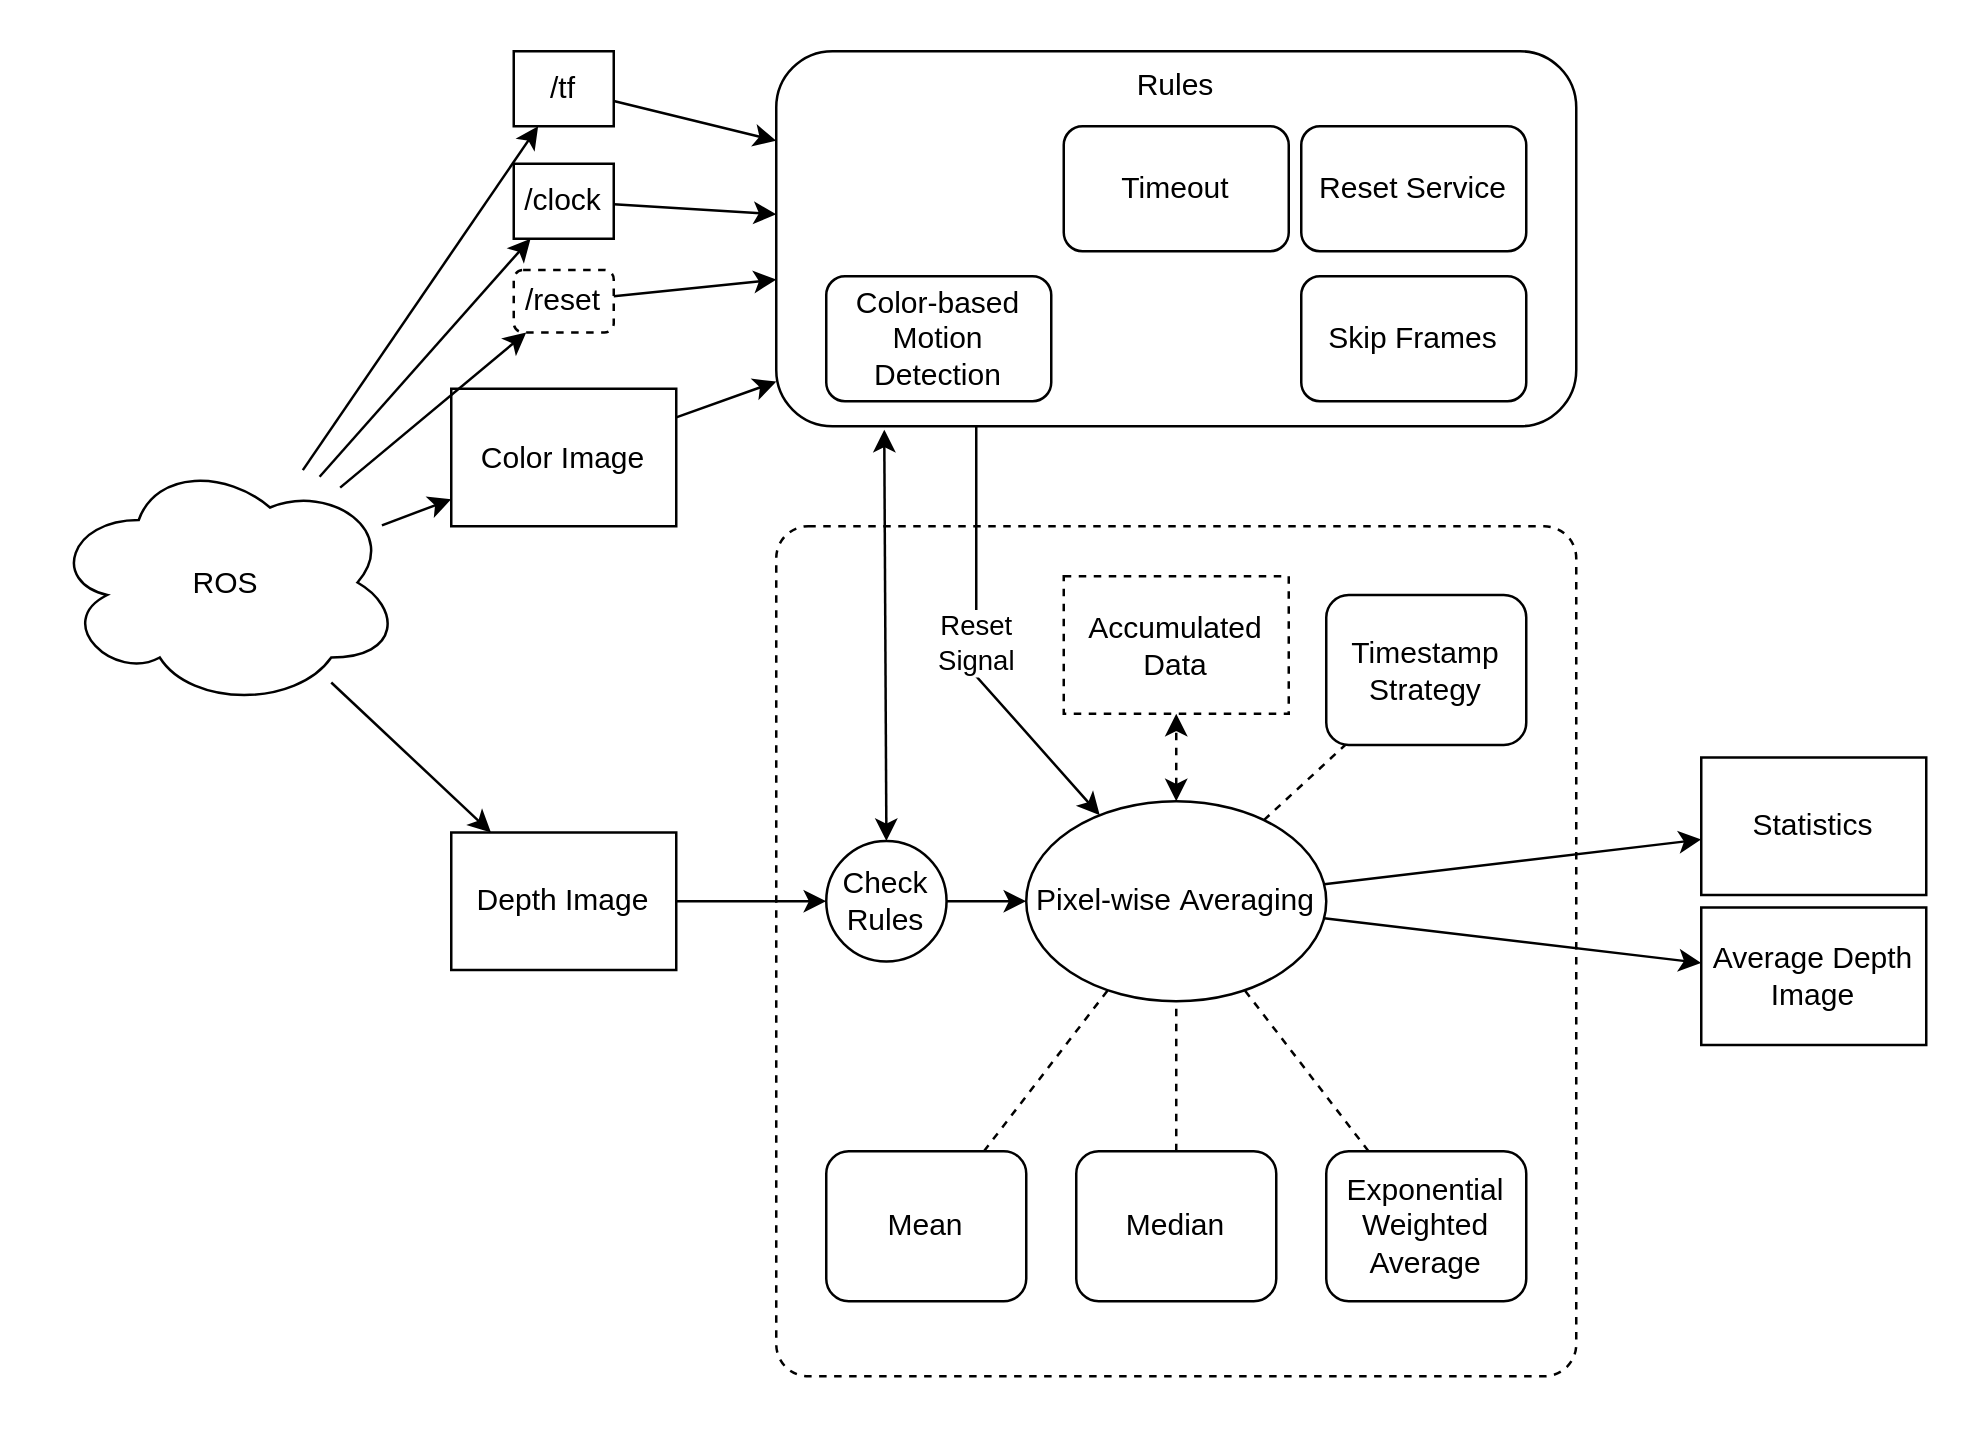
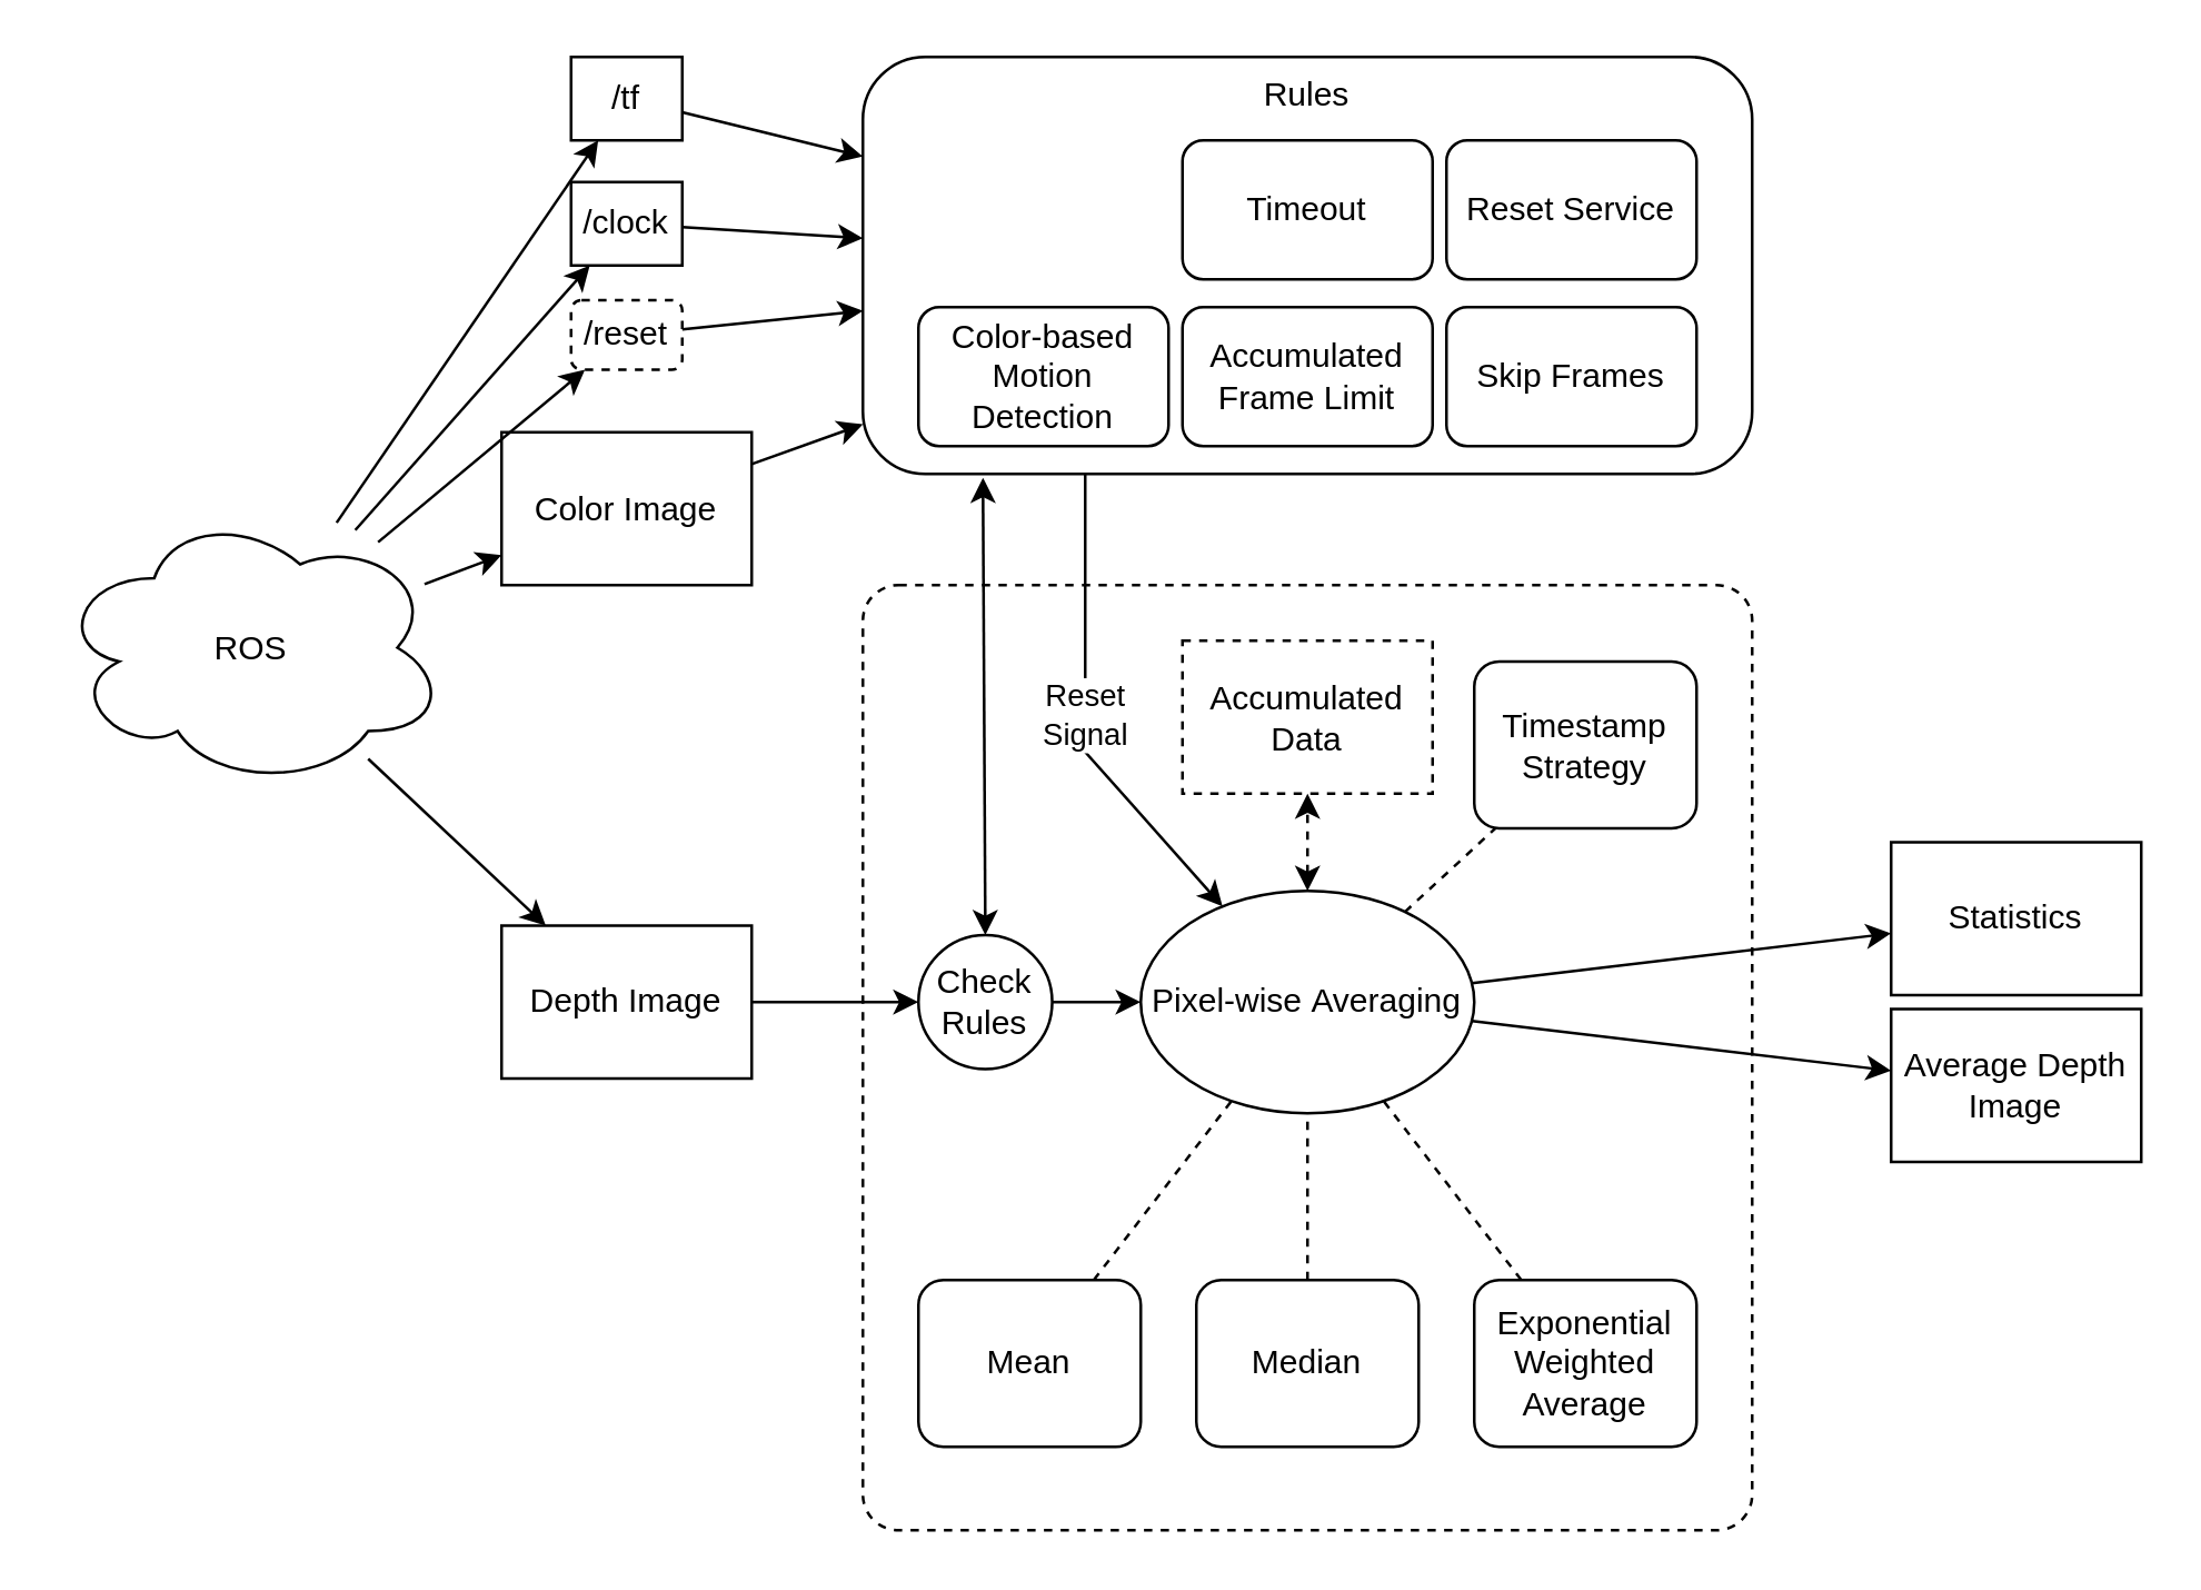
+ <mxCell id="40" value="Accumulated Frame Limit" style="rounded=1;whiteSpace=wrap;html=1;" vertex="1" parent="1"><mxGeometry x="425" y="110" width="90" height="50" as="geometry" /></mxCell>
